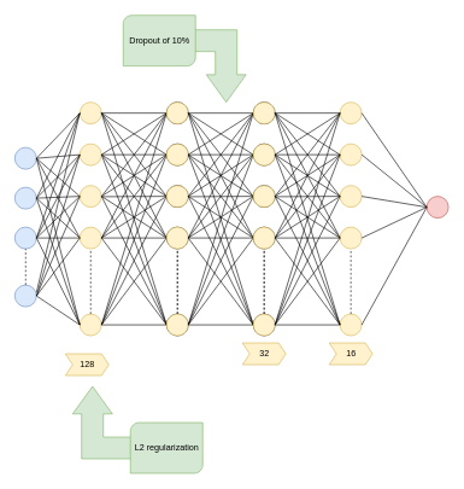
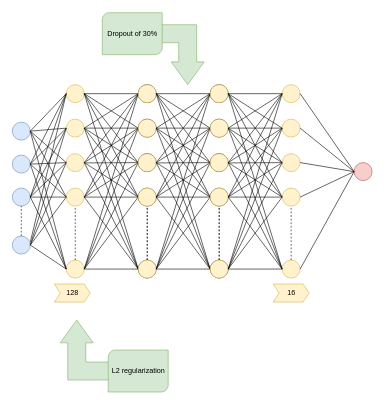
- <mxCell id="145" value="Dropout of 10%" style="verticalLabelPosition=middle;verticalAlign=middle;html=1;shape=mxgraph.basic.diag_round_rect;dx=6;labelPosition=center;align=center;fillColor=#d5e8d4;strokeColor=#82b366;" vertex="1" parent="1"><mxGeometry x="170" y="20.5" width="100" height="70" as="geometry" /></mxCell>
+ <mxCell id="145" value="Dropout of 30%" style="verticalLabelPosition=middle;verticalAlign=middle;html=1;shape=mxgraph.basic.diag_round_rect;dx=6;labelPosition=center;align=center;fillColor=#d5e8d4;strokeColor=#82b366;" vertex="1" parent="1"><mxGeometry x="170" y="20.5" width="100" height="70" as="geometry" /></mxCell>
- <mxCell id="149" value="32" style="html=1;shadow=0;dashed=0;align=center;verticalAlign=middle;shape=mxgraph.arrows2.arrow;dy=0;dx=10;notch=10;fillColor=#fff2cc;strokeColor=#d6b656;" vertex="1" parent="1"><mxGeometry x="335" y="473" width="60" height="30" as="geometry" /></mxCell>
- <mxCell id="148" value="128" style="html=1;shadow=0;dashed=0;align=center;verticalAlign=middle;shape=mxgraph.arrows2.arrow;dy=0;dx=10;notch=10;fillColor=#fff2cc;strokeColor=#d6b656;" vertex="1" parent="1"><mxGeometry x="90" y="488" width="60" height="30" as="geometry" /></mxCell>
+ <mxCell id="148" value="128" style="html=1;shadow=0;dashed=0;align=center;verticalAlign=middle;shape=mxgraph.arrows2.arrow;dy=0;dx=10;notch=10;fillColor=#fff2cc;strokeColor=#d6b656;" vertex="1" parent="1"><mxGeometry x="90" y="473" width="60" height="30" as="geometry" /></mxCell>
